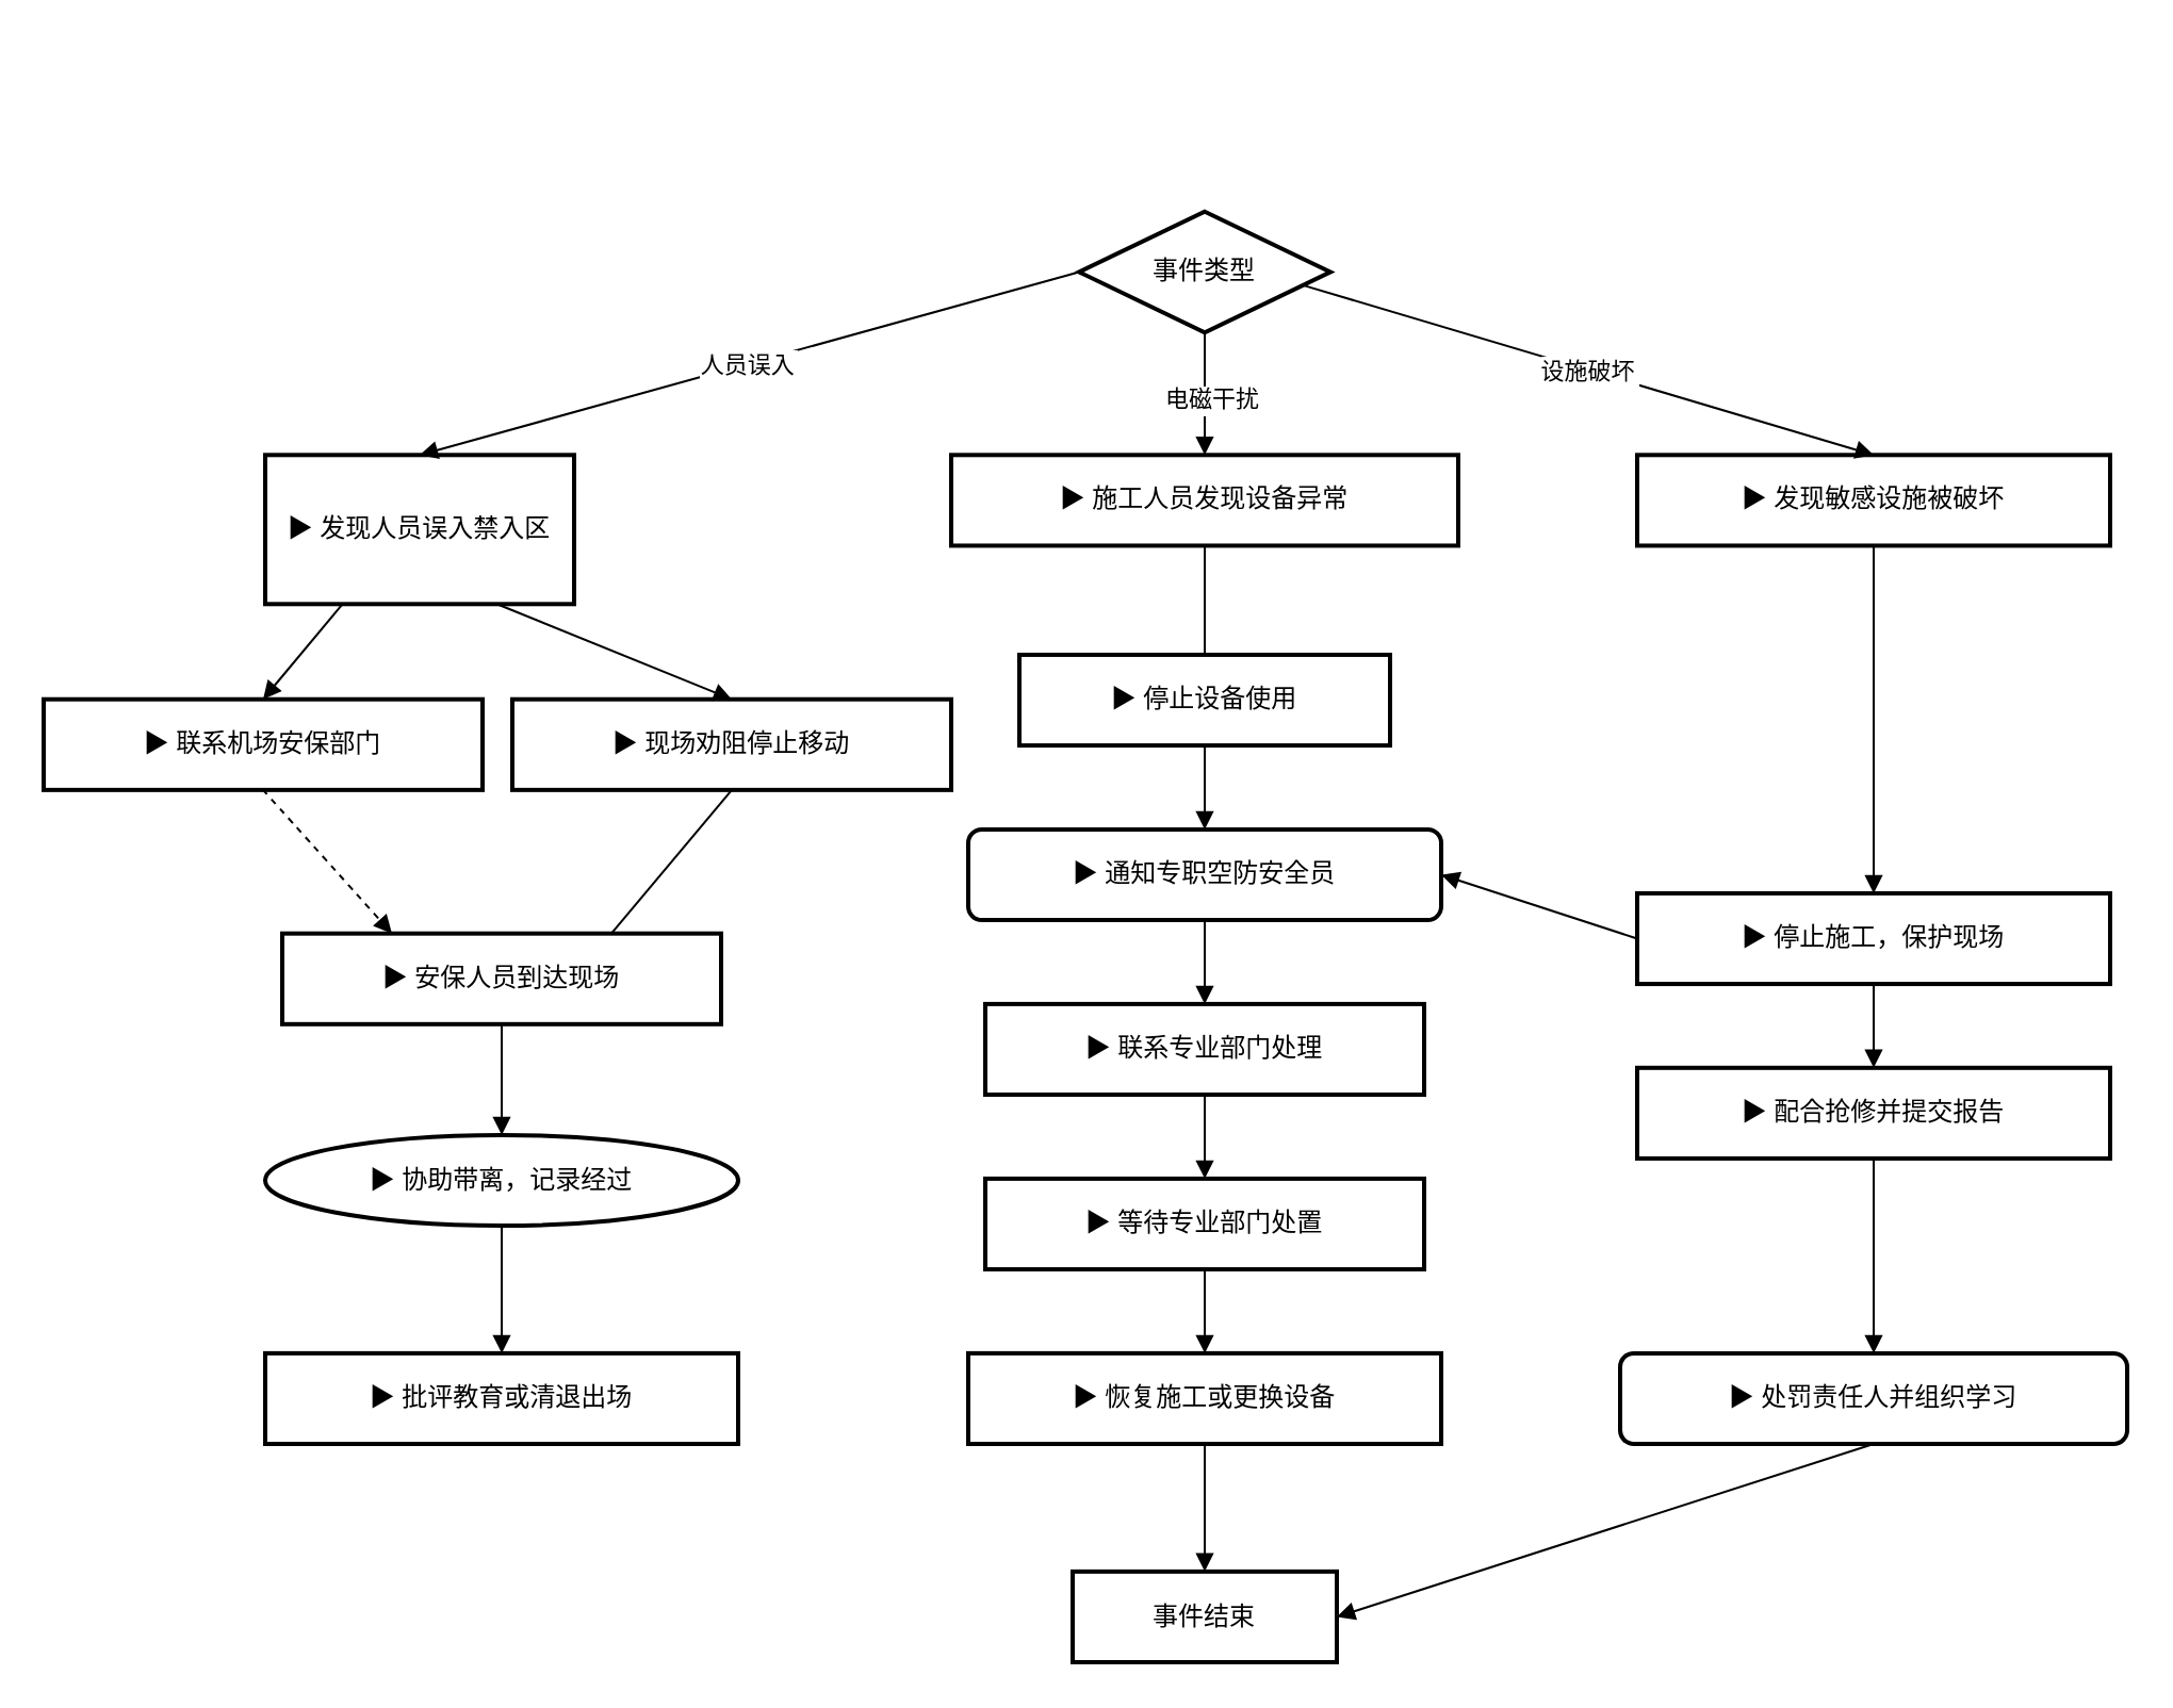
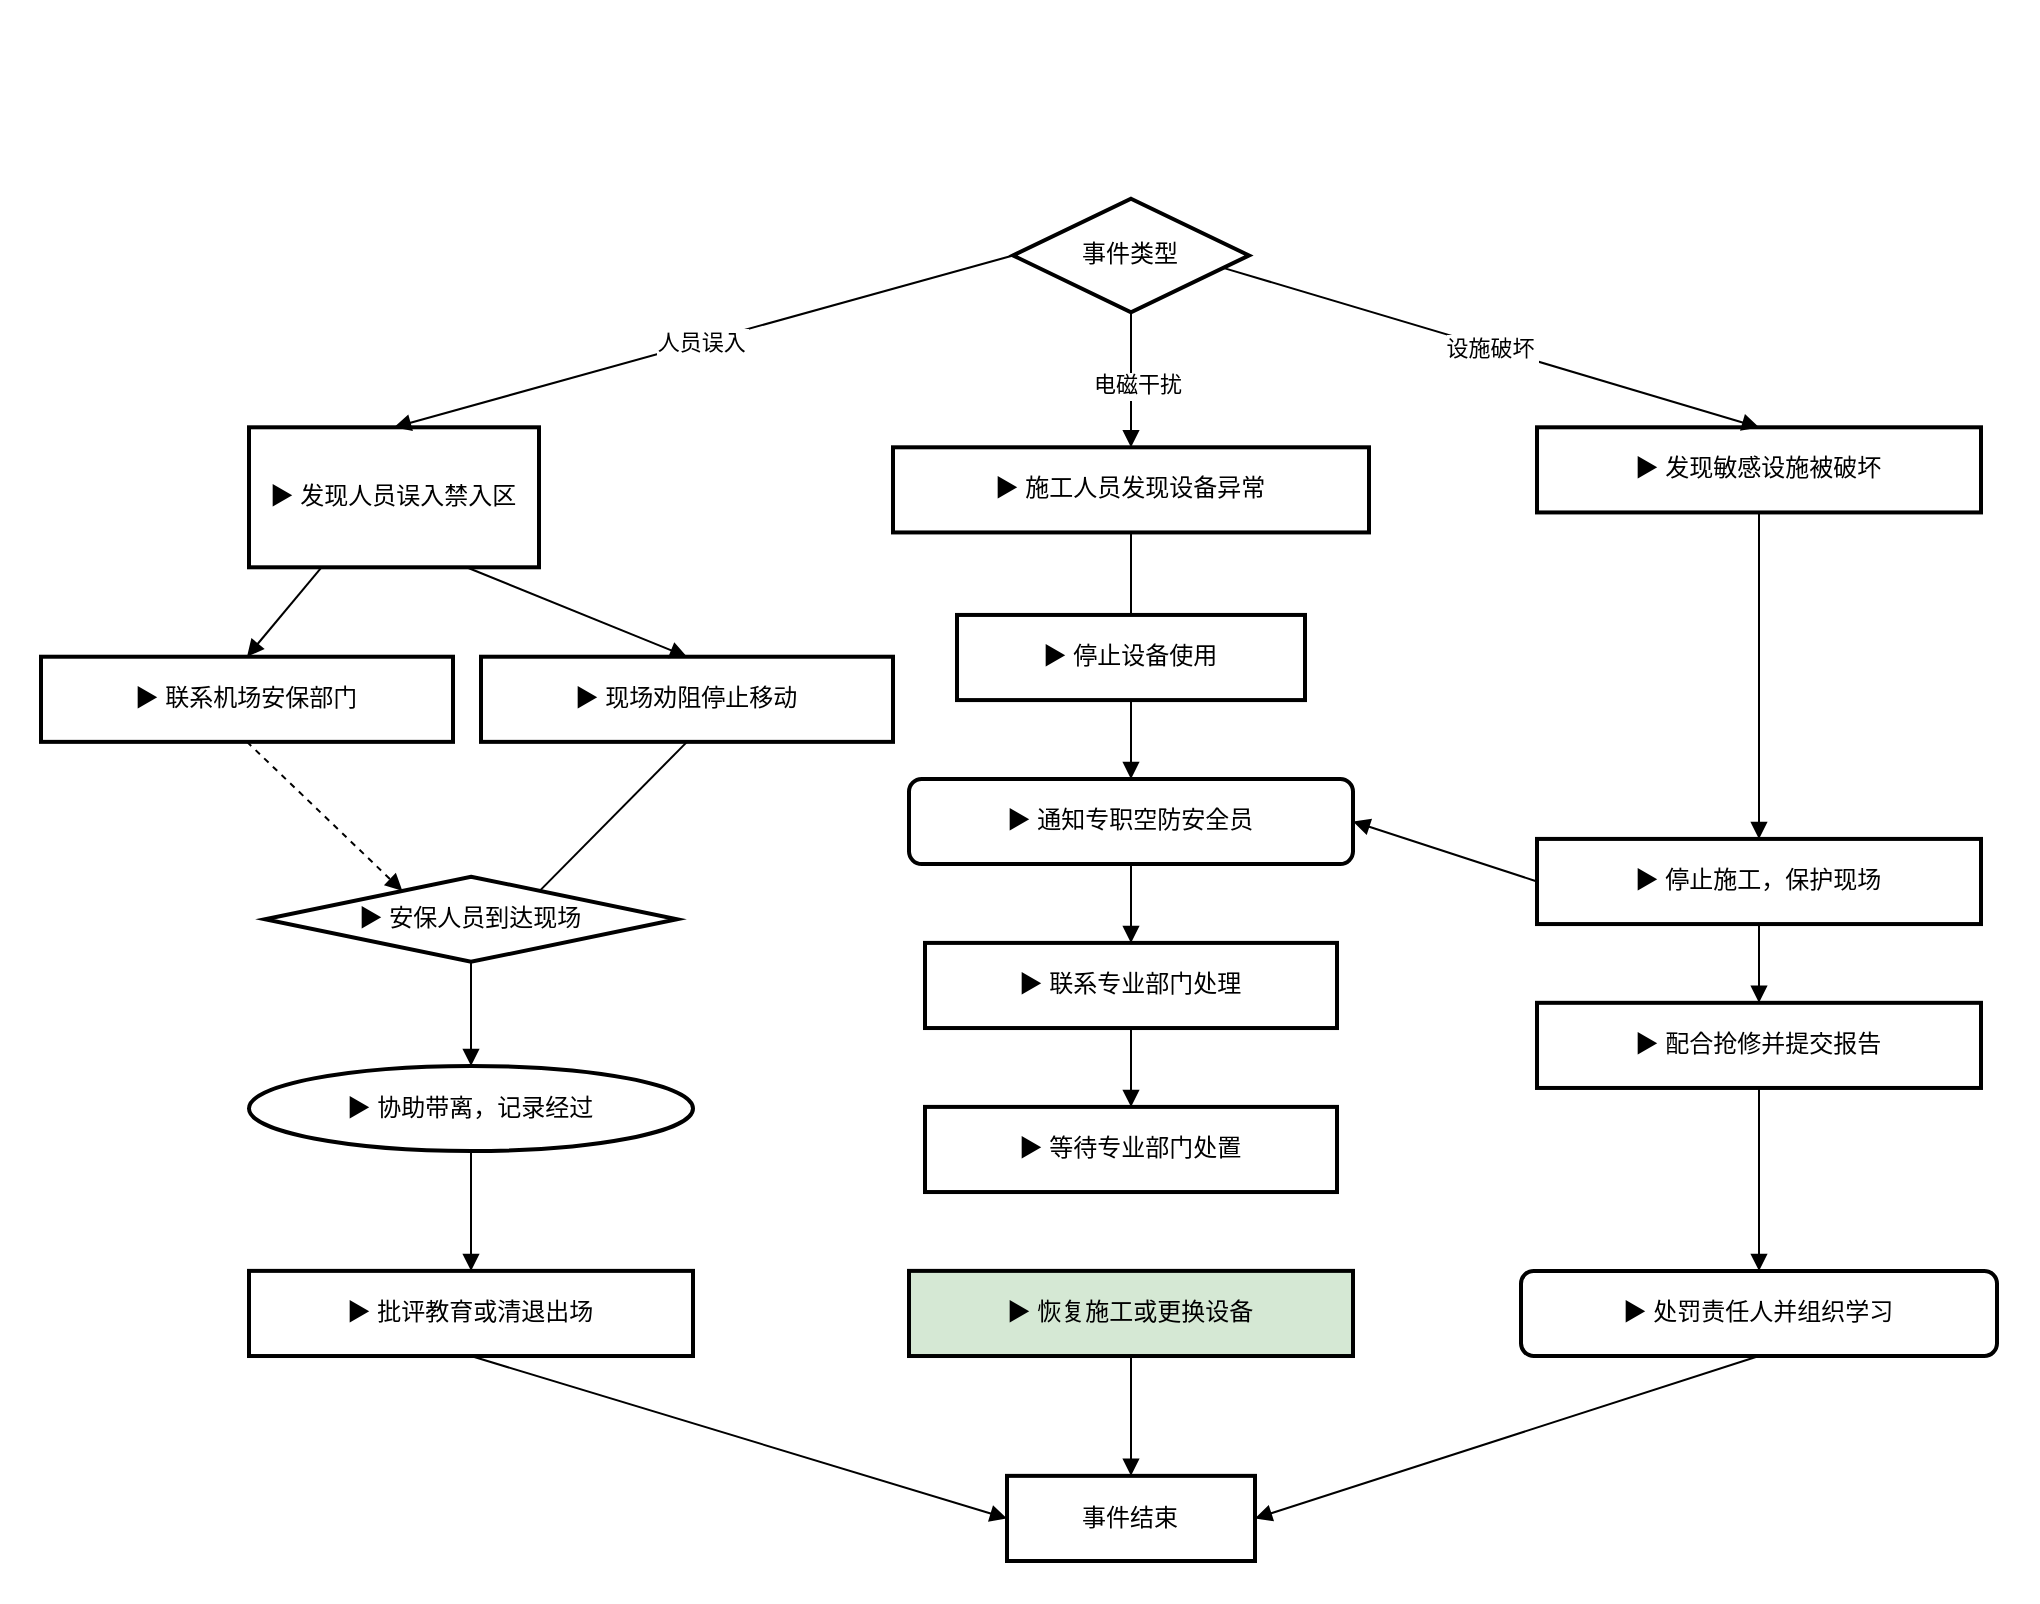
- <mxCell id="4" value="▶ 施工人员发现设备异常" style="whiteSpace=wrap;strokeWidth=2;" vertex="1" parent="2"><mxGeometry x="426" y="193.154" width="238" height="42.573" as="geometry" /></mxCell>
+ <mxCell id="4" value="▶ 施工人员发现设备异常" style="whiteSpace=wrap;strokeWidth=2;" vertex="1" parent="2"><mxGeometry x="426" y="203.154" width="238" height="42.573" as="geometry" /></mxCell>
- <mxCell id="14" value="▶ 安保人员到达现场" style="whiteSpace=wrap;strokeWidth=2;" vertex="1" parent="2"><mxGeometry x="112" y="417.842" width="206" height="42.573" as="geometry" /></mxCell>
+ <mxCell id="14" value="▶ 安保人员到达现场" style="rhombus;whiteSpace=wrap;strokeWidth=2;" vertex="1" parent="2"><mxGeometry x="112" y="417.842" width="206" height="42.573" as="geometry" /></mxCell>
- <mxCell id="34" value="" style="curved=1;startArrow=none;endArrow=block;exitX=0.5;exitY=0.99;entryX=0.5;entryY=-0.01;rounded=0;" edge="1" parent="2" source="13" target="15"><mxGeometry relative="1" as="geometry"><Array as="points" /></mxGeometry></mxCell>
- <mxCell id="15" value="▶ 恢复施工或更换设备" style="whiteSpace=wrap;strokeWidth=2;" vertex="1" parent="2"><mxGeometry x="434" y="614.938" width="222" height="42.573" as="geometry" /></mxCell>
+ <mxCell id="15" value="▶ 恢复施工或更换设备" style="whiteSpace=wrap;strokeWidth=2;fillColor=#d5e8d4;" vertex="1" parent="2"><mxGeometry x="434" y="614.938" width="222" height="42.573" as="geometry" /></mxCell>
+ <mxCell id="39" value="" style="curved=1;startArrow=none;endArrow=block;exitX=0.5;exitY=0.99;entryX=0;entryY=0.5;rounded=0;entryDx=0;entryDy=0;" edge="1" parent="2" source="19" target="18"><mxGeometry relative="1" as="geometry"><Array as="points" /></mxGeometry></mxCell>
